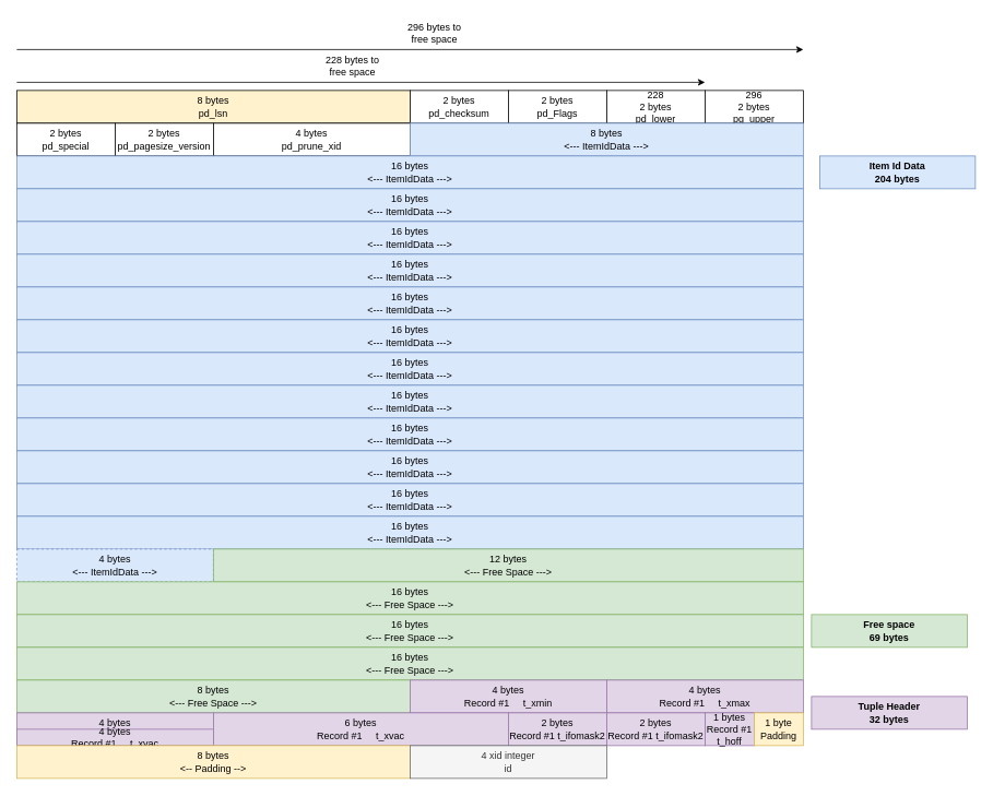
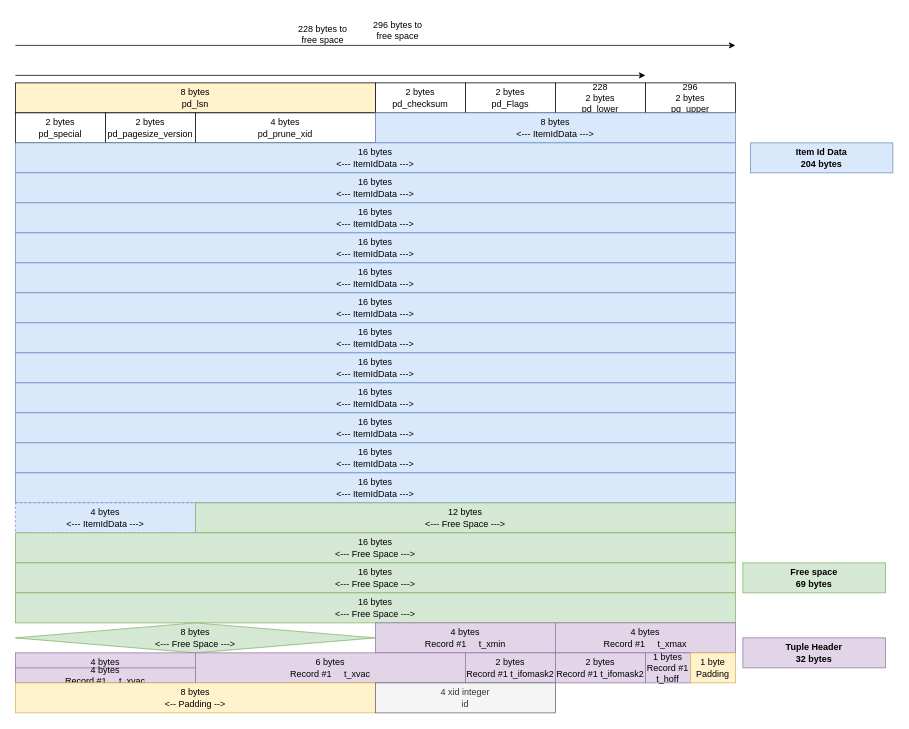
- <mxCell id="26" value="228 bytes to free space" style="text;html=1;strokeColor=none;fillColor=none;align=center;verticalAlign=middle;whiteSpace=wrap;rounded=0;" parent="1" vertex="1"><mxGeometry x="390" y="60" width="80" height="40" as="geometry" /></mxCell>
+ <mxCell id="26" value="228 bytes to free space" style="text;html=1;strokeColor=none;fillColor=none;align=center;verticalAlign=middle;whiteSpace=wrap;rounded=0;" parent="1" vertex="1"><mxGeometry x="390" y="25" width="80" height="40" as="geometry" /></mxCell>
- <mxCell id="33" value="8 bytes&lt;br&gt;&amp;lt;--- Free Space ---&amp;gt;" style="rounded=0;whiteSpace=wrap;html=1;fillColor=#d5e8d4;strokeColor=#82b366;" parent="1" vertex="1"><mxGeometry x="20" y="830" width="480" height="40" as="geometry" /></mxCell>
+ <mxCell id="33" value="8 bytes&lt;br&gt;&amp;lt;--- Free Space ---&amp;gt;" style="rhombus;whiteSpace=wrap;html=1;fillColor=#d5e8d4;strokeColor=#82b366;" parent="1" vertex="1"><mxGeometry x="20" y="830" width="480" height="40" as="geometry" /></mxCell>
